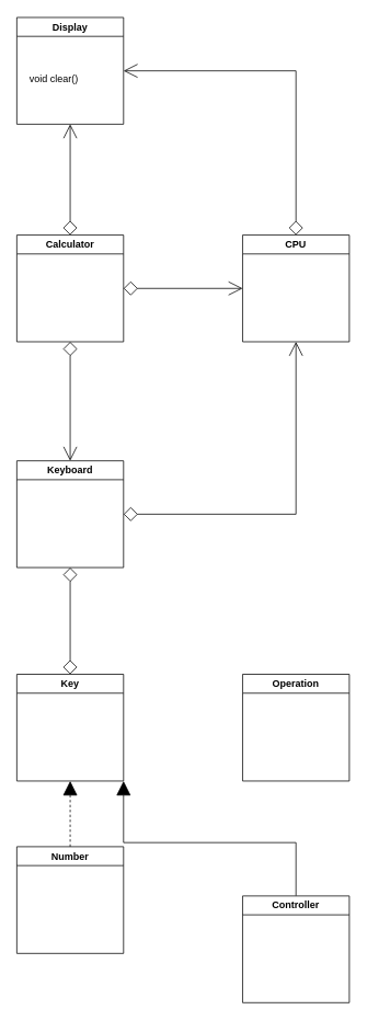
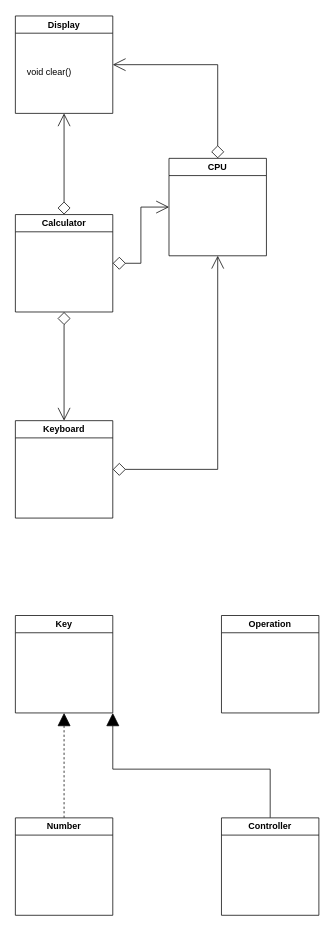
- <mxCell id="9" value="CPU" style="swimlane;whiteSpace=wrap;html=1;" vertex="1" parent="1"><mxGeometry x="295" y="285" width="130" height="130" as="geometry"><mxRectangle x="460" y="485" width="70" height="30" as="alternateBounds" /></mxGeometry></mxCell>
+ <mxCell id="9" value="CPU" style="swimlane;whiteSpace=wrap;html=1;" vertex="1" parent="1"><mxGeometry x="225" y="210" width="130" height="130" as="geometry"><mxRectangle x="460" y="485" width="70" height="30" as="alternateBounds" /></mxGeometry></mxCell>
- <mxCell id="11" style="edgeStyle=orthogonalEdgeStyle;rounded=0;orthogonalLoop=1;jettySize=auto;html=1;exitX=0.5;exitY=1;exitDx=0;exitDy=0;entryX=0.5;entryY=0;entryDx=0;entryDy=0;endArrow=diamond;endFill=0;startArrow=diamond;startFill=0;endSize=15;startSize=15;" edge="1" parent="1" source="12" target="13"><mxGeometry relative="1" as="geometry" /></mxCell>
- <mxCell id="15" value="Number" style="swimlane;whiteSpace=wrap;html=1;" vertex="1" parent="1"><mxGeometry x="20" y="1030" width="130" height="130" as="geometry"><mxRectangle x="185" y="750" width="100" height="30" as="alternateBounds" /></mxGeometry></mxCell>
+ <mxCell id="15" value="Number" style="swimlane;whiteSpace=wrap;html=1;" vertex="1" parent="1"><mxGeometry x="20" y="1090" width="130" height="130" as="geometry"><mxRectangle x="185" y="750" width="100" height="30" as="alternateBounds" /></mxGeometry></mxCell>
